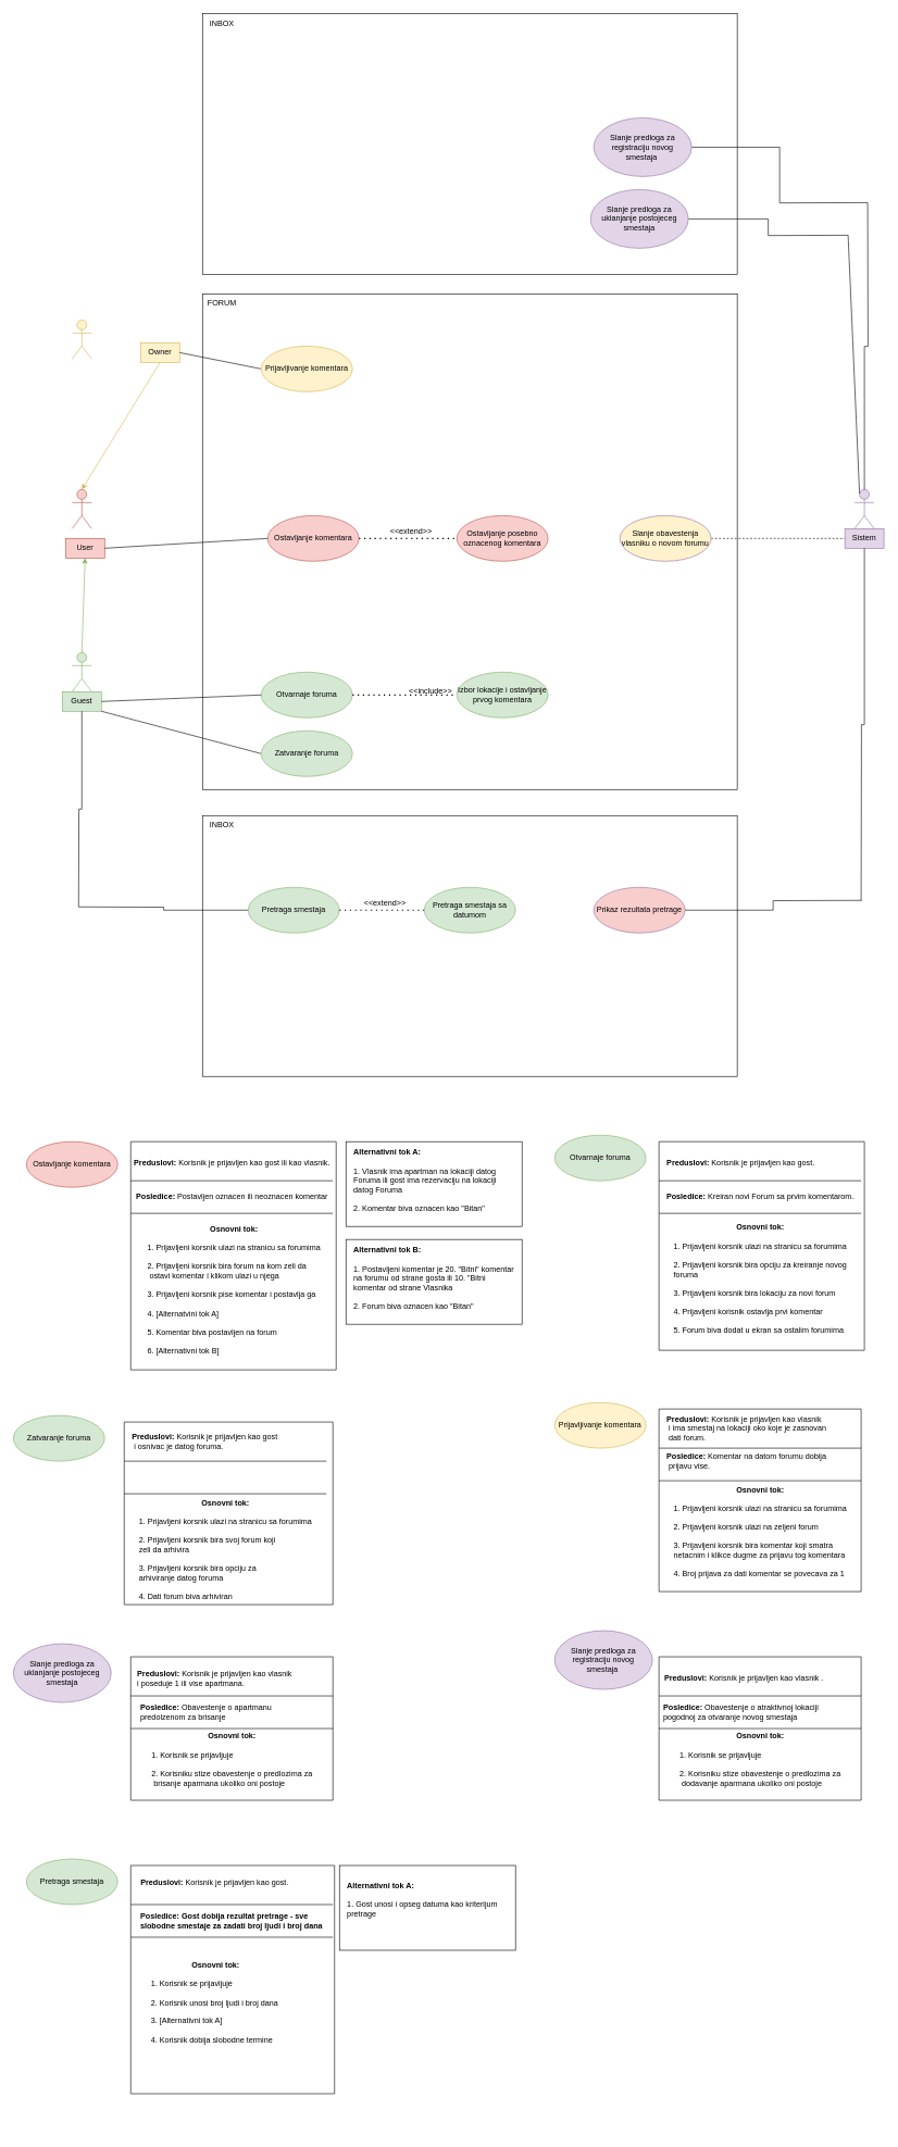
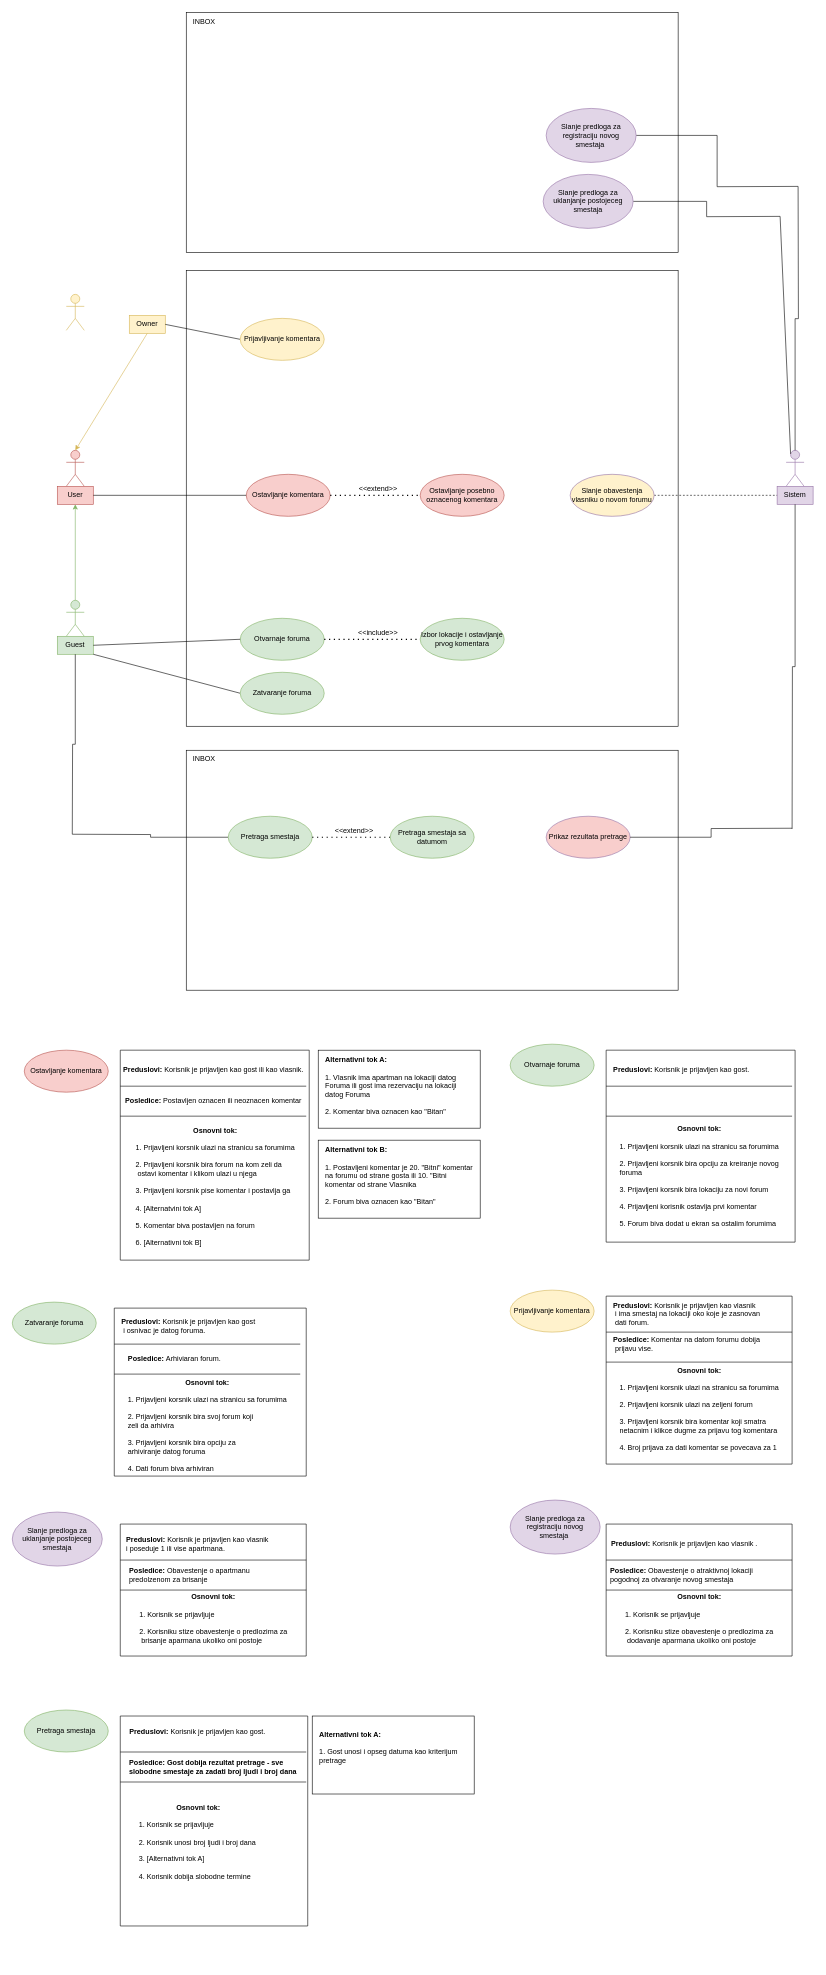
- <mxCell id="7" value="FORUM" style="text;html=1;align=center;verticalAlign=middle;whiteSpace=wrap;rounded=0;" parent="1" vertex="1"><mxGeometry x="310" y="450" width="60" height="30" as="geometry" /></mxCell>
- <mxCell id="20" value="User" style="text;html=1;align=center;verticalAlign=middle;whiteSpace=wrap;rounded=0;fillColor=#f8cecc;strokeColor=#b85450;" parent="1" vertex="1"><mxGeometry x="100" y="825" width="60" height="30" as="geometry" /></mxCell>
+ <mxCell id="20" value="User" style="text;html=1;align=center;verticalAlign=middle;whiteSpace=wrap;rounded=0;fillColor=#f8cecc;strokeColor=#b85450;" parent="1" vertex="1"><mxGeometry x="95" y="810" width="60" height="30" as="geometry" /></mxCell>
- <mxCell id="12" value="&amp;lt;&amp;lt;include&amp;gt;&amp;gt;" style="text;html=1;align=center;verticalAlign=middle;whiteSpace=wrap;rounded=0;" parent="1" vertex="1"><mxGeometry x="630" y="1045" width="60" height="30" as="geometry" /></mxCell>
+ <mxCell id="12" value="&amp;lt;&amp;lt;include&amp;gt;&amp;gt;" style="text;html=1;align=center;verticalAlign=middle;whiteSpace=wrap;rounded=0;" parent="1" vertex="1"><mxGeometry x="600" y="1040" width="60" height="30" as="geometry" /></mxCell>
- <mxCell id="62" value="&lt;b&gt;Posledice: &lt;/b&gt;Kreiran novi Forum sa prvim komentarom." style="text;html=1;align=center;verticalAlign=middle;resizable=0;points=[];autosize=1;strokeColor=none;fillColor=none;" parent="58" vertex="1"><mxGeometry y="70" width="310" height="30" as="geometry" /></mxCell>
+ <mxCell id="69" value="&lt;b&gt;Posledice: &lt;/b&gt;Arhiviaran forum." style="text;html=1;align=center;verticalAlign=middle;resizable=0;points=[];autosize=1;strokeColor=none;fillColor=none;" parent="65" vertex="1"><mxGeometry x="10" y="70" width="180" height="30" as="geometry" /></mxCell>
